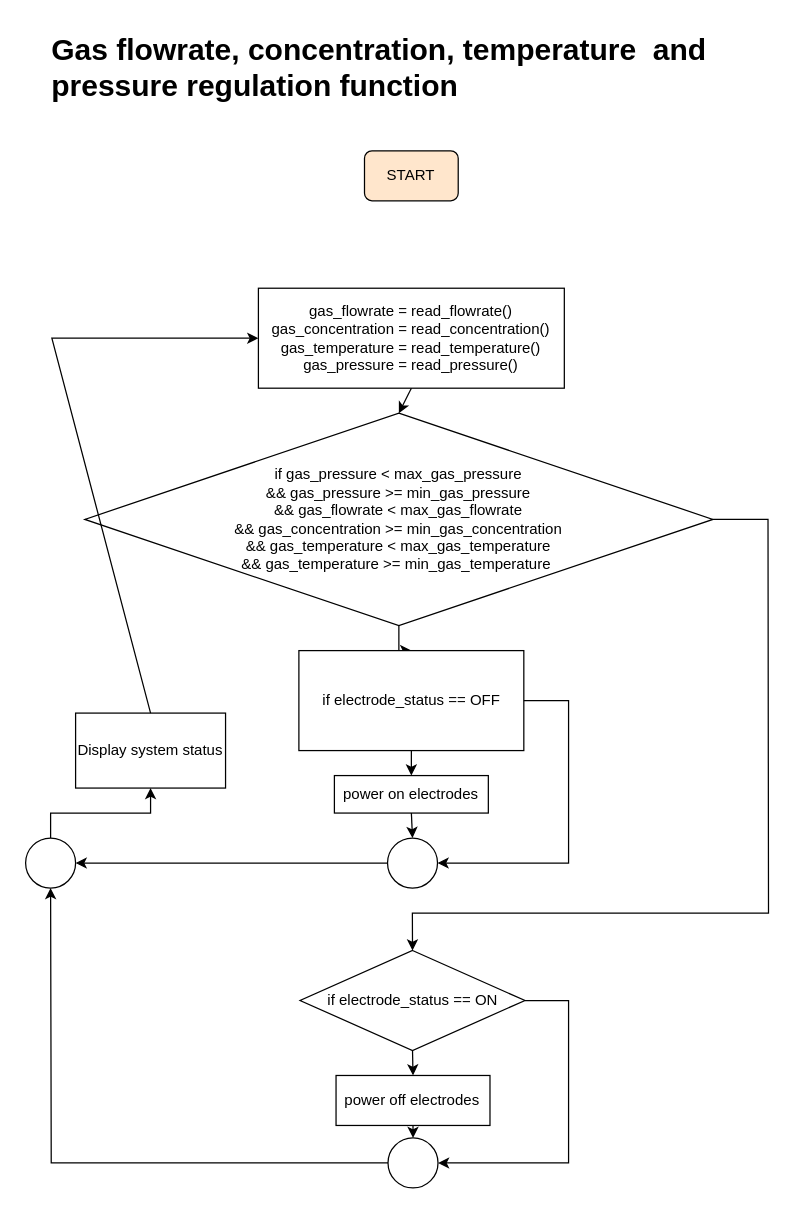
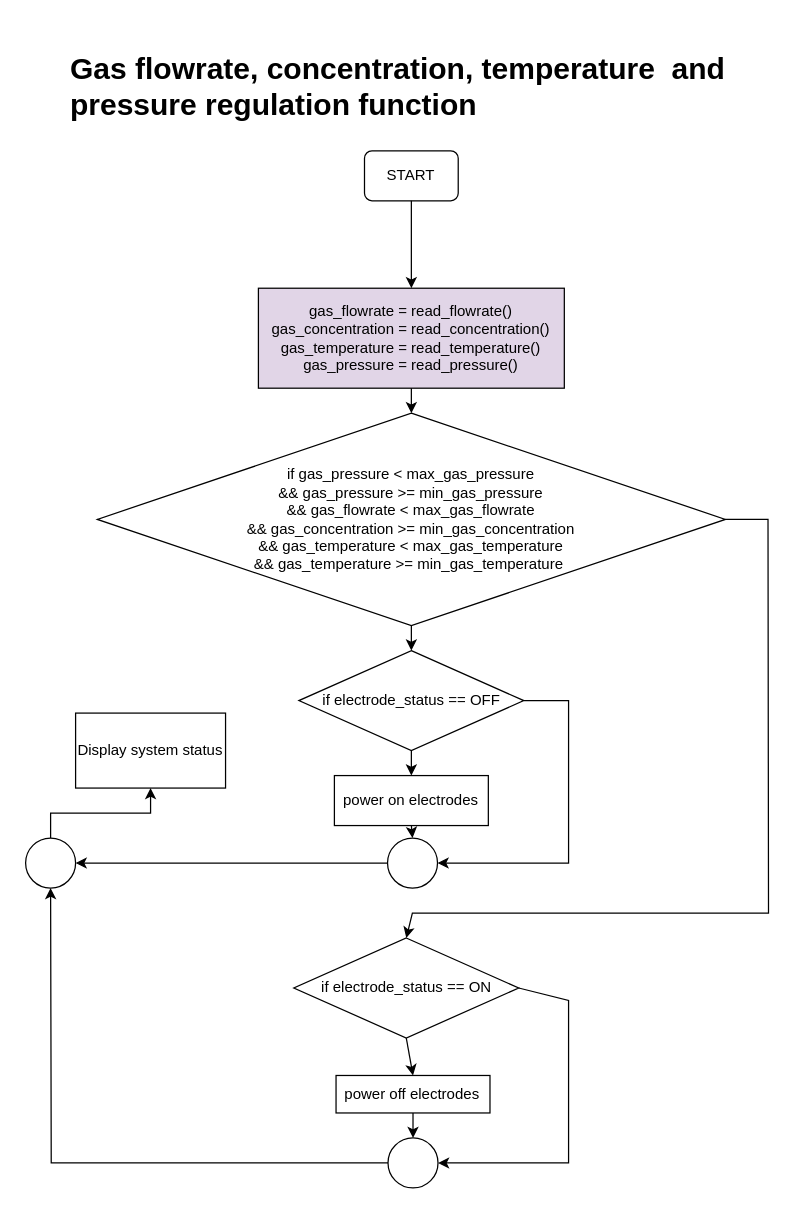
- <mxCell id="4" value="&lt;h1&gt;Gas flowrate, concentration, temperature&amp;nbsp; and pressure regulation function&lt;/h1&gt;" style="text;html=1;strokeColor=none;fillColor=none;spacing=5;spacingTop=-20;whiteSpace=wrap;overflow=hidden;rounded=0;" vertex="1" parent="1"><mxGeometry x="35.5" y="20" width="540" height="70" as="geometry" /></mxCell>
+ <mxCell id="4" value="&lt;h1&gt;Gas flowrate, concentration, temperature&amp;nbsp; and pressure regulation function&lt;/h1&gt;" style="text;html=1;strokeColor=none;fillColor=none;spacing=5;spacingTop=-20;whiteSpace=wrap;overflow=hidden;rounded=0;" vertex="1" parent="1"><mxGeometry x="50.5" y="35" width="540" height="70" as="geometry" /></mxCell>
- <mxCell id="2" value="START" style="rounded=1;whiteSpace=wrap;html=1;fillColor=#ffe6cc;" vertex="1" parent="1"><mxGeometry x="291.19" y="120" width="75" height="40" as="geometry" /></mxCell>
+ <mxCell id="2" value="START" style="rounded=1;whiteSpace=wrap;html=1;" vertex="1" parent="1"><mxGeometry x="291.19" y="120" width="75" height="40" as="geometry" /></mxCell>
+ <mxCell id="25" value="" style="endArrow=classic;html=1;rounded=0;exitX=0.5;exitY=1;exitDx=0;exitDy=0;entryX=0.5;entryY=0;entryDx=0;entryDy=0;" edge="1" parent="1" source="2" target="3"><mxGeometry width="50" height="50" relative="1" as="geometry"><mxPoint x="554.5" y="450" as="sourcePoint" /><mxPoint x="329.1" y="180" as="targetPoint" /></mxGeometry></mxCell>
- <mxCell id="3" value="gas_flowrate = read_flowrate()&lt;div&gt;gas_concentration = read_concentration()&lt;br&gt;&lt;div&gt;gas_temperature = read_temperature()&lt;/div&gt;&lt;/div&gt;&lt;div&gt;gas_pressure = read_pressure()&lt;/div&gt;" style="rounded=0;whiteSpace=wrap;html=1;" vertex="1" parent="1"><mxGeometry x="206.29" y="230" width="244.81" height="80" as="geometry" /></mxCell>
+ <mxCell id="3" value="gas_flowrate = read_flowrate()&lt;div&gt;gas_concentration = read_concentration()&lt;br&gt;&lt;div&gt;gas_temperature = read_temperature()&lt;/div&gt;&lt;/div&gt;&lt;div&gt;gas_pressure = read_pressure()&lt;/div&gt;" style="rounded=0;whiteSpace=wrap;html=1;fillColor=#e1d5e7;" vertex="1" parent="1"><mxGeometry x="206.29" y="230" width="244.81" height="80" as="geometry" /></mxCell>
- <mxCell id="27" value="" style="endArrow=classic;html=1;rounded=0;exitX=0.5;exitY=0;exitDx=0;exitDy=0;entryX=0;entryY=0.5;entryDx=0;entryDy=0;" edge="1" parent="1" source="26" target="3"><mxGeometry width="50" height="50" relative="1" as="geometry"><mxPoint x="464.5" y="540" as="sourcePoint" /><mxPoint x="514.5" y="490" as="targetPoint" /><Array as="points"><mxPoint x="41" y="270" /></Array></mxGeometry></mxCell>
- <mxCell id="6" value="if gas_pressure &amp;lt; max_gas_pressure&lt;br&gt;&amp;amp;&amp;amp; gas_pressure &amp;gt;= min_gas_pressure&lt;div&gt;&amp;amp;&amp;amp;&amp;nbsp;&lt;span style=&quot;background-color: initial;&quot;&gt;gas_flowrate &amp;lt; max_gas_flowrate&lt;/span&gt;&lt;div&gt;&lt;div&gt;&lt;div&gt;&amp;amp;&amp;amp; gas_concentration &amp;gt;= min_gas_concentration&lt;/div&gt;&lt;div&gt;&amp;amp;&amp;amp; gas_temperature &amp;lt; max_gas_temperature&lt;/div&gt;&lt;div&gt;&amp;amp;&amp;amp; gas_temperature &amp;gt;= min_gas_temperature&amp;nbsp;&lt;/div&gt;&lt;/div&gt;&lt;/div&gt;&lt;/div&gt;" style="rhombus;whiteSpace=wrap;html=1;" vertex="1" parent="1"><mxGeometry x="67.4" y="330" width="502.59" height="170" as="geometry" /></mxCell>
+ <mxCell id="6" value="if gas_pressure &amp;lt; max_gas_pressure&lt;br&gt;&amp;amp;&amp;amp; gas_pressure &amp;gt;= min_gas_pressure&lt;div&gt;&amp;amp;&amp;amp;&amp;nbsp;&lt;span style=&quot;background-color: initial;&quot;&gt;gas_flowrate &amp;lt; max_gas_flowrate&lt;/span&gt;&lt;div&gt;&lt;div&gt;&lt;div&gt;&amp;amp;&amp;amp; gas_concentration &amp;gt;= min_gas_concentration&lt;/div&gt;&lt;div&gt;&amp;amp;&amp;amp; gas_temperature &amp;lt; max_gas_temperature&lt;/div&gt;&lt;div&gt;&amp;amp;&amp;amp; gas_temperature &amp;gt;= min_gas_temperature&amp;nbsp;&lt;/div&gt;&lt;/div&gt;&lt;/div&gt;&lt;/div&gt;" style="rhombus;whiteSpace=wrap;html=1;" vertex="1" parent="1"><mxGeometry x="77.4" y="330" width="502.59" height="170" as="geometry" /></mxCell>
- <mxCell id="11" value="if electrode_status == OFF" style="whiteSpace=wrap;html=1;rounded=0;" vertex="1" parent="1"><mxGeometry x="238.69" y="520" width="180" height="80" as="geometry" /></mxCell>
+ <mxCell id="11" value="if electrode_status == OFF" style="rhombus;whiteSpace=wrap;html=1;" vertex="1" parent="1"><mxGeometry x="238.69" y="520" width="180" height="80" as="geometry" /></mxCell>
- <mxCell id="8" value="power on electrodes" style="rounded=0;whiteSpace=wrap;html=1;" vertex="1" parent="1"><mxGeometry x="267.1" y="620" width="123.19" height="30" as="geometry" /></mxCell>
+ <mxCell id="8" value="power on electrodes" style="rounded=0;whiteSpace=wrap;html=1;" vertex="1" parent="1"><mxGeometry x="267.1" y="620" width="123.19" height="40" as="geometry" /></mxCell>
- <mxCell id="12" value="if electrode_status == ON" style="rhombus;whiteSpace=wrap;html=1;" vertex="1" parent="1"><mxGeometry x="239.62" y="760" width="180" height="80" as="geometry" /></mxCell>
+ <mxCell id="12" value="if electrode_status == ON" style="rhombus;whiteSpace=wrap;html=1;" vertex="1" parent="1"><mxGeometry x="234.62" y="750" width="180" height="80" as="geometry" /></mxCell>
- <mxCell id="9" value="power off electrodes" style="rounded=0;whiteSpace=wrap;html=1;" vertex="1" parent="1"><mxGeometry x="268.42" y="860" width="123.19" height="40" as="geometry" /></mxCell>
+ <mxCell id="9" value="power off electrodes" style="rounded=0;whiteSpace=wrap;html=1;" vertex="1" parent="1"><mxGeometry x="268.42" y="860" width="123.19" height="30" as="geometry" /></mxCell>
